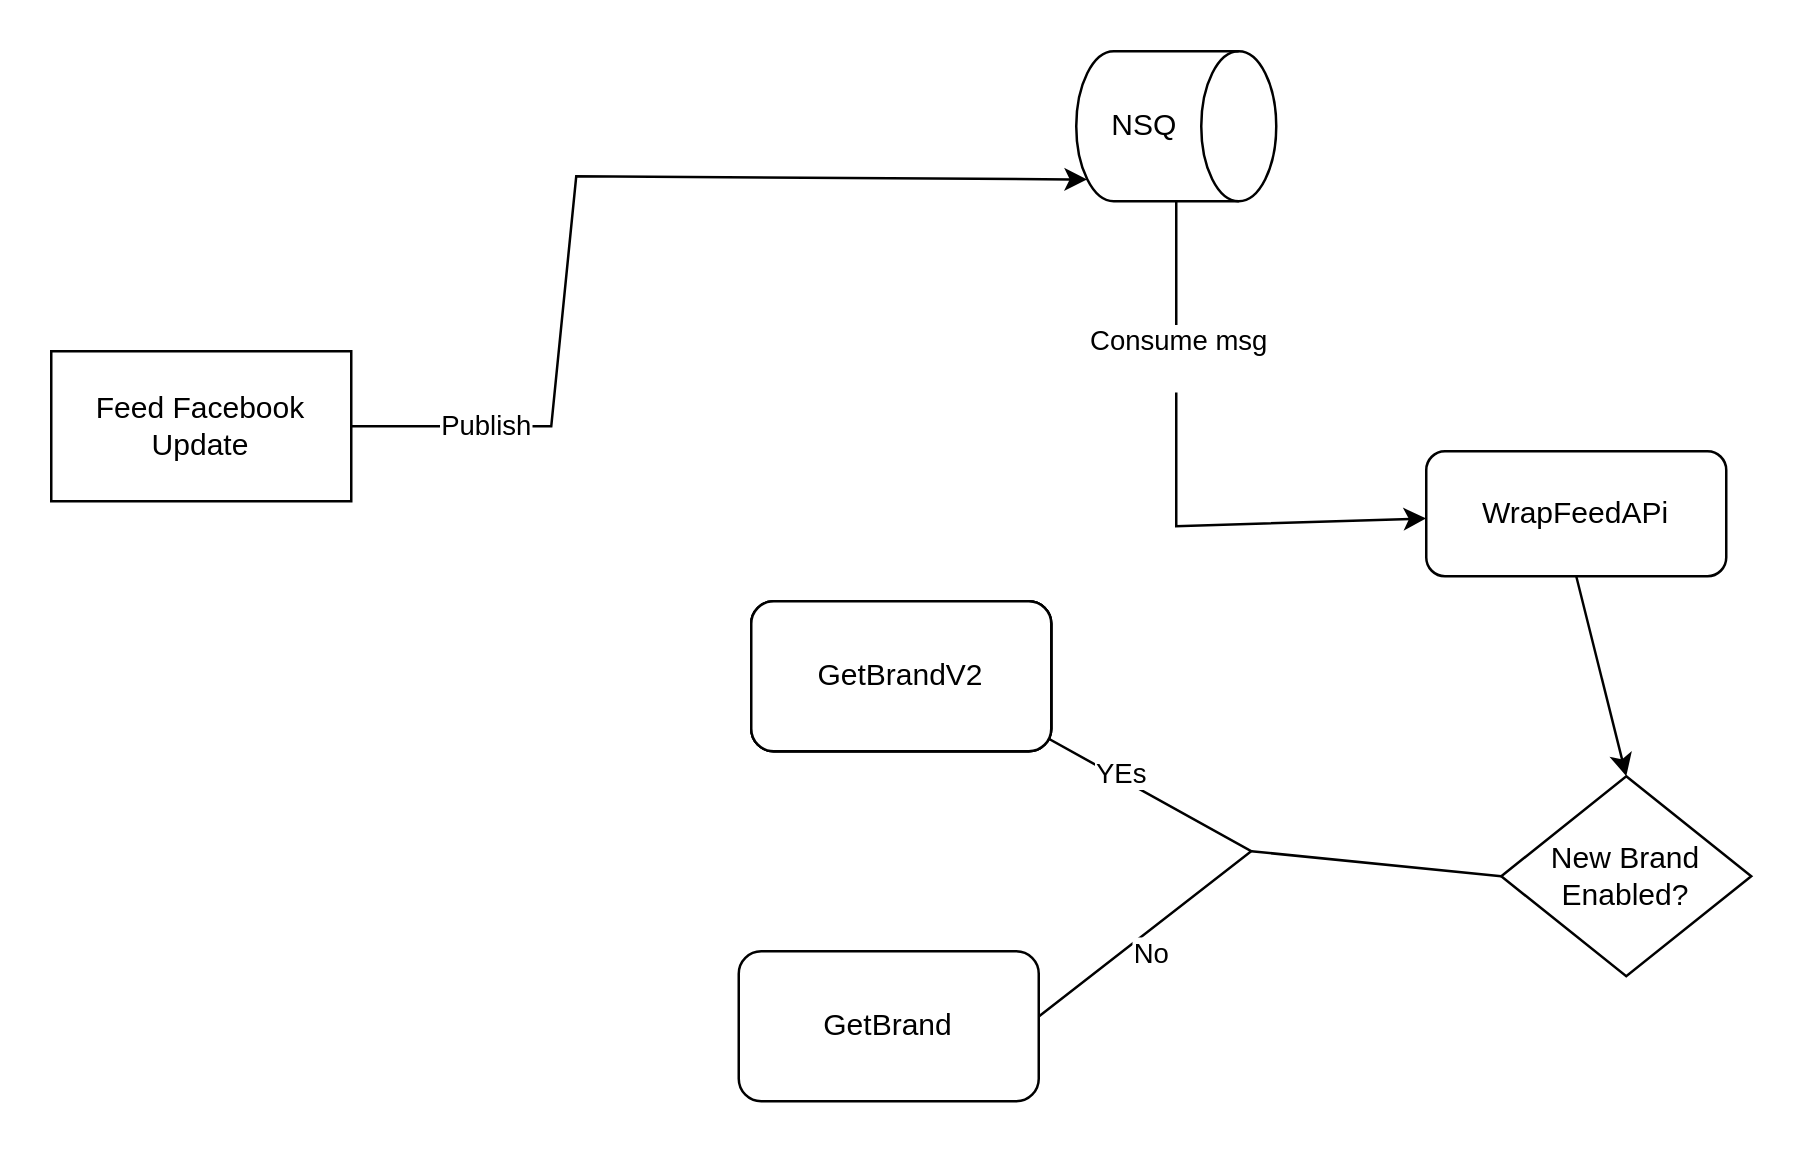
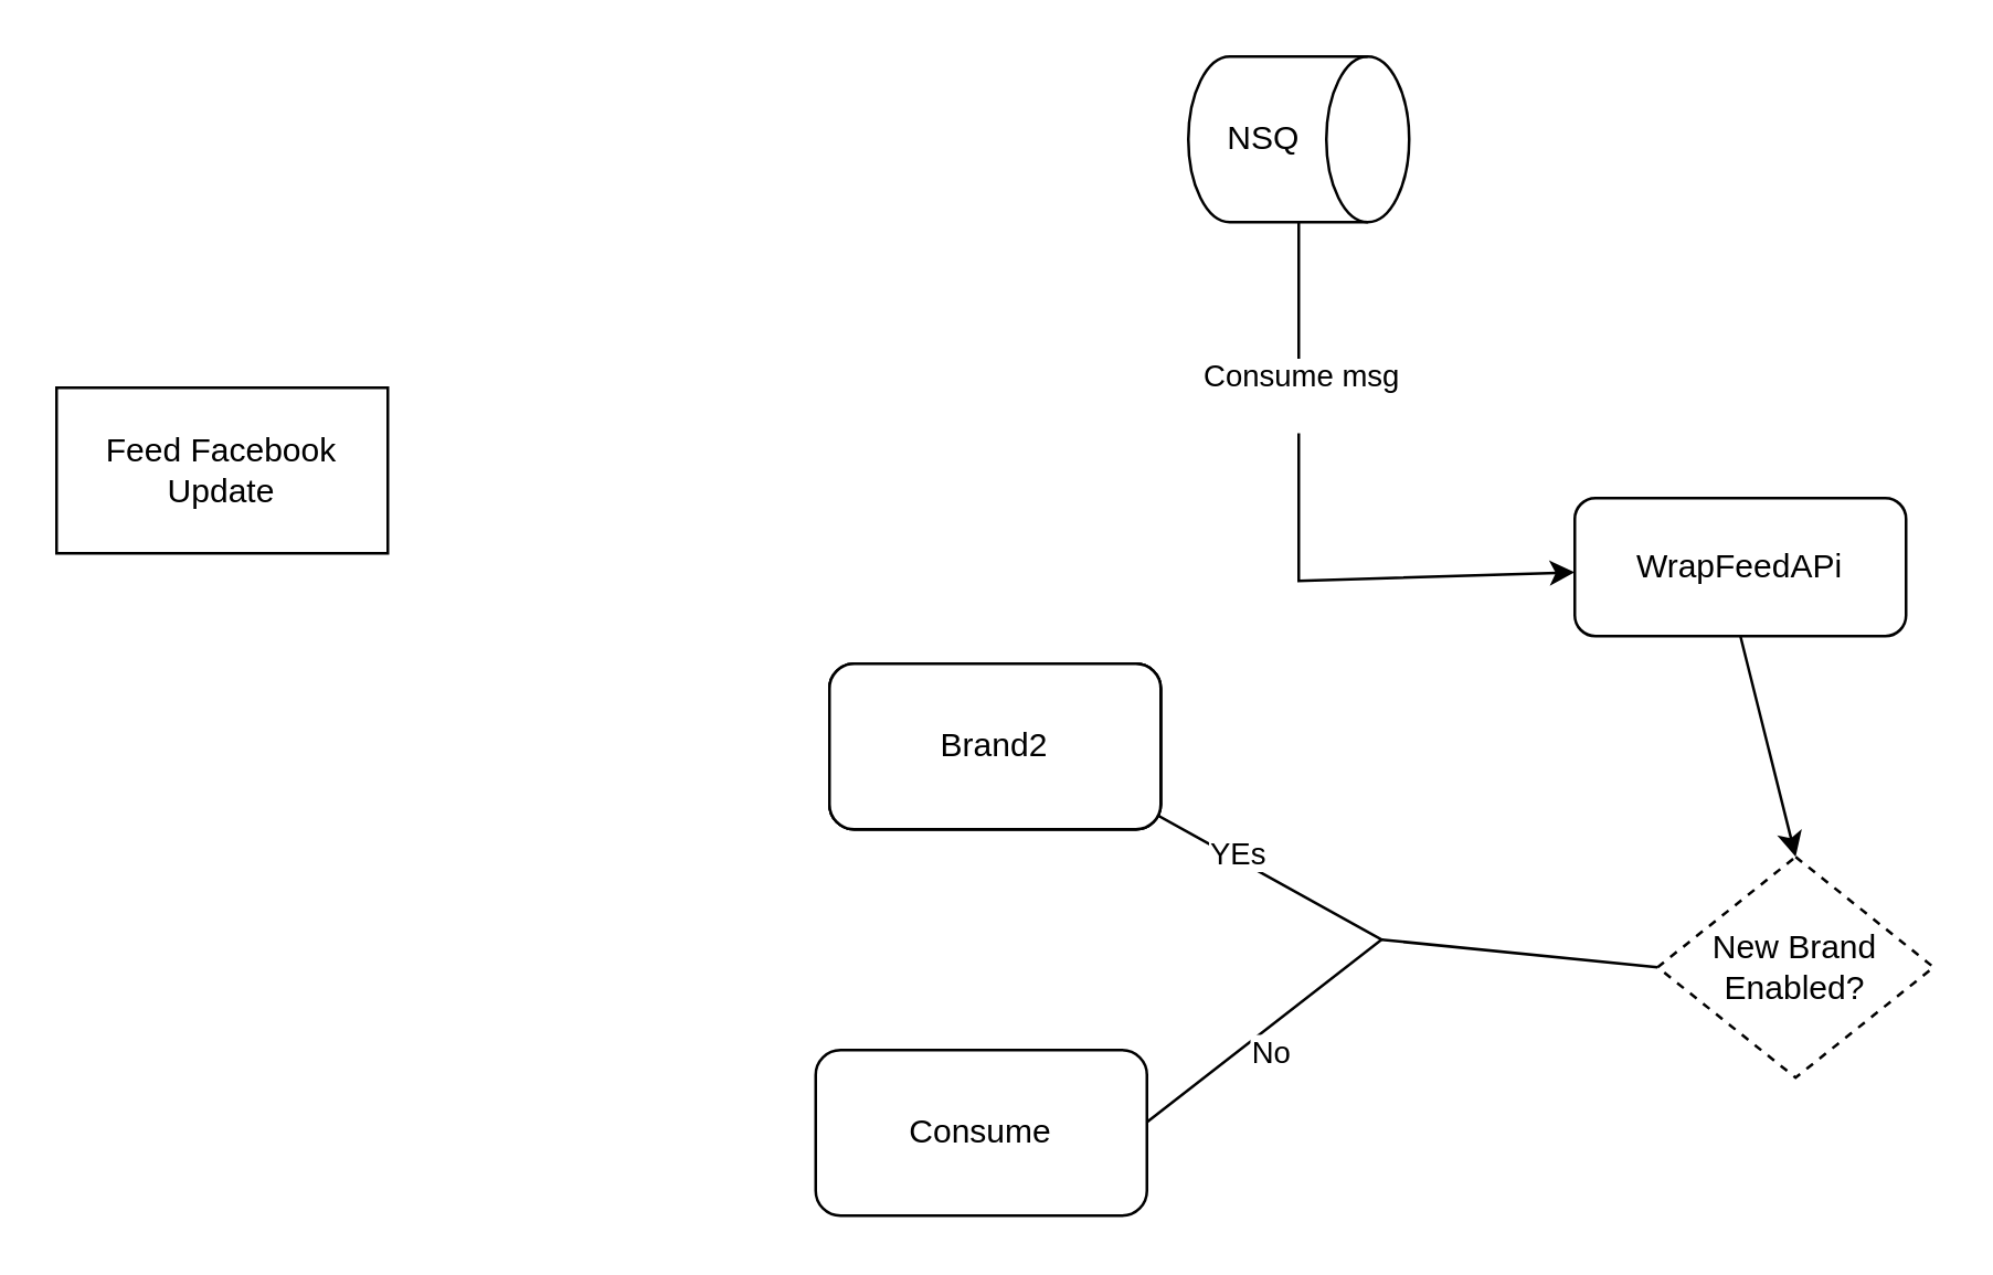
- <mxCell id="4" value="" style="endArrow=classic;html=1;rounded=0;exitX=1;exitY=0.5;exitDx=0;exitDy=0;entryX=0.855;entryY=1;entryDx=0;entryDy=-4.35;entryPerimeter=0;" edge="1" parent="1" source="2" target="3"><mxGeometry width="50" height="50" relative="1" as="geometry"><mxPoint x="330" y="240" as="sourcePoint" /><mxPoint x="380" y="190" as="targetPoint" /><Array as="points"><mxPoint x="220" y="170" /><mxPoint x="230" y="70" /></Array></mxGeometry></mxCell>
- <mxCell id="5" value="Publish" style="edgeLabel;html=1;align=center;verticalAlign=middle;resizable=0;points=[];" vertex="1" connectable="0" parent="4"><mxGeometry x="-0.725" y="1" relative="1" as="geometry"><mxPoint as="offset" /></mxGeometry></mxCell>
- <mxCell id="17" value="GetBrandV2" style="rounded=1;whiteSpace=wrap;html=1;" vertex="1" parent="1"><mxGeometry x="300" y="240" width="120" height="60" as="geometry" /></mxCell>
+ <mxCell id="17" value="Brand2" style="rounded=1;whiteSpace=wrap;html=1;" vertex="1" parent="1"><mxGeometry x="300" y="240" width="120" height="60" as="geometry" /></mxCell>
- <mxCell id="9" value="New Brand Enabled?" style="rhombus;whiteSpace=wrap;html=1;" vertex="1" parent="1"><mxGeometry x="600" y="310" width="100" height="80" as="geometry" /></mxCell>
+ <mxCell id="9" value="New Brand Enabled?" style="rhombus;whiteSpace=wrap;html=1;dashed=1;" vertex="1" parent="1"><mxGeometry x="600" y="310" width="100" height="80" as="geometry" /></mxCell>
- <mxCell id="18" value="GetBrand" style="rounded=1;whiteSpace=wrap;html=1;" vertex="1" parent="1"><mxGeometry x="295" y="380" width="120" height="60" as="geometry" /></mxCell>
+ <mxCell id="18" value="Consume" style="rounded=1;whiteSpace=wrap;html=1;" vertex="1" parent="1"><mxGeometry x="295" y="380" width="120" height="60" as="geometry" /></mxCell>
